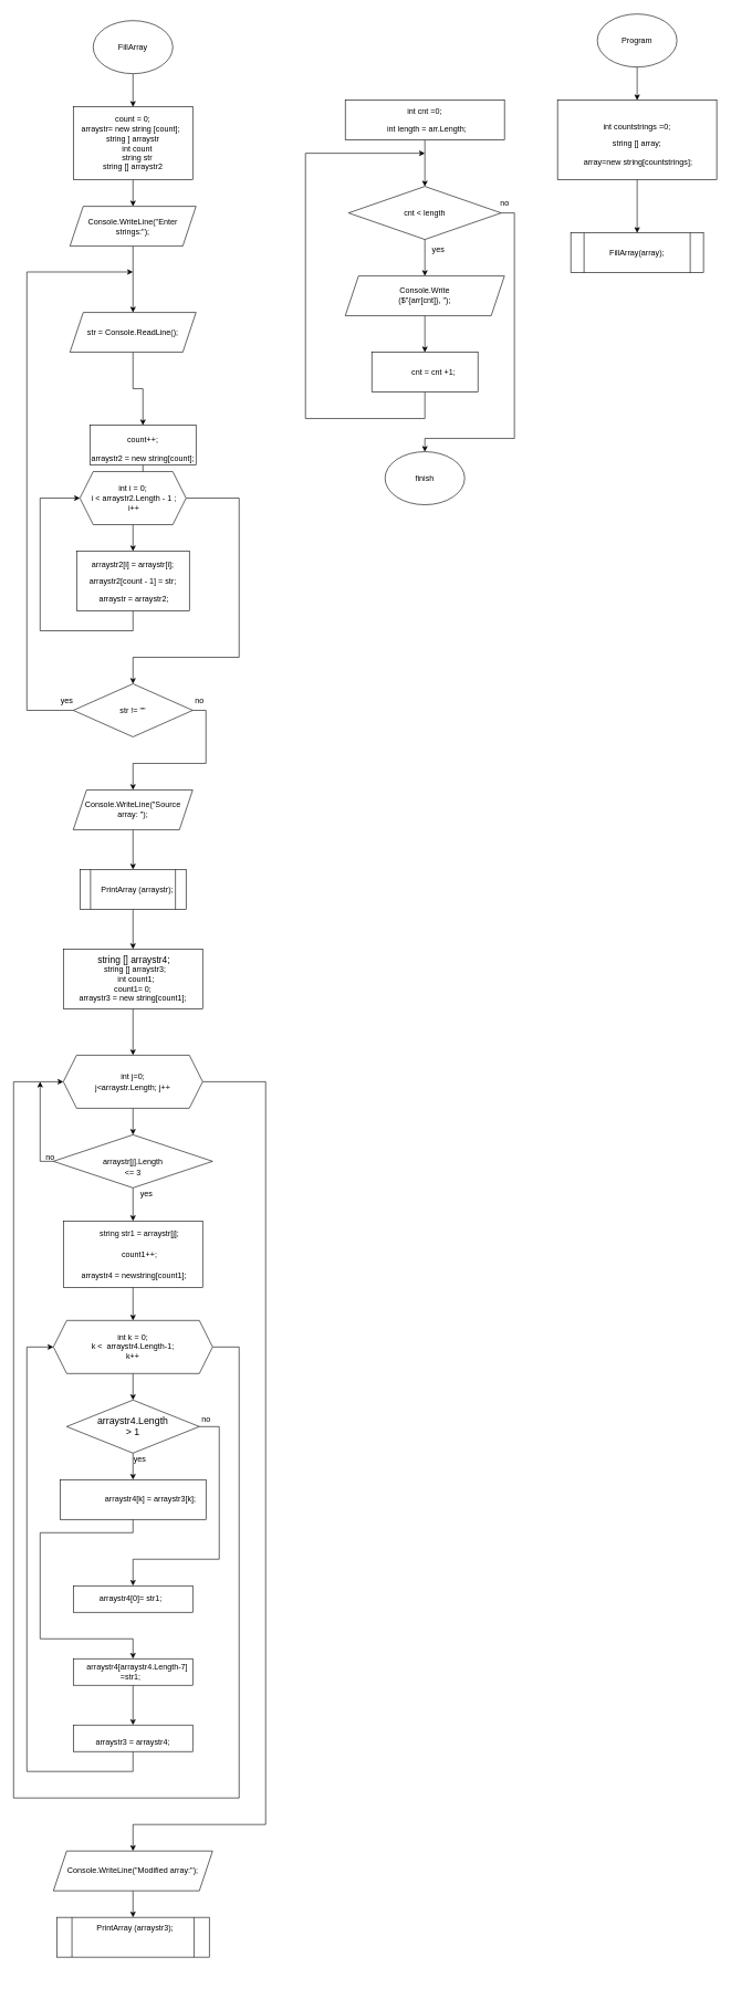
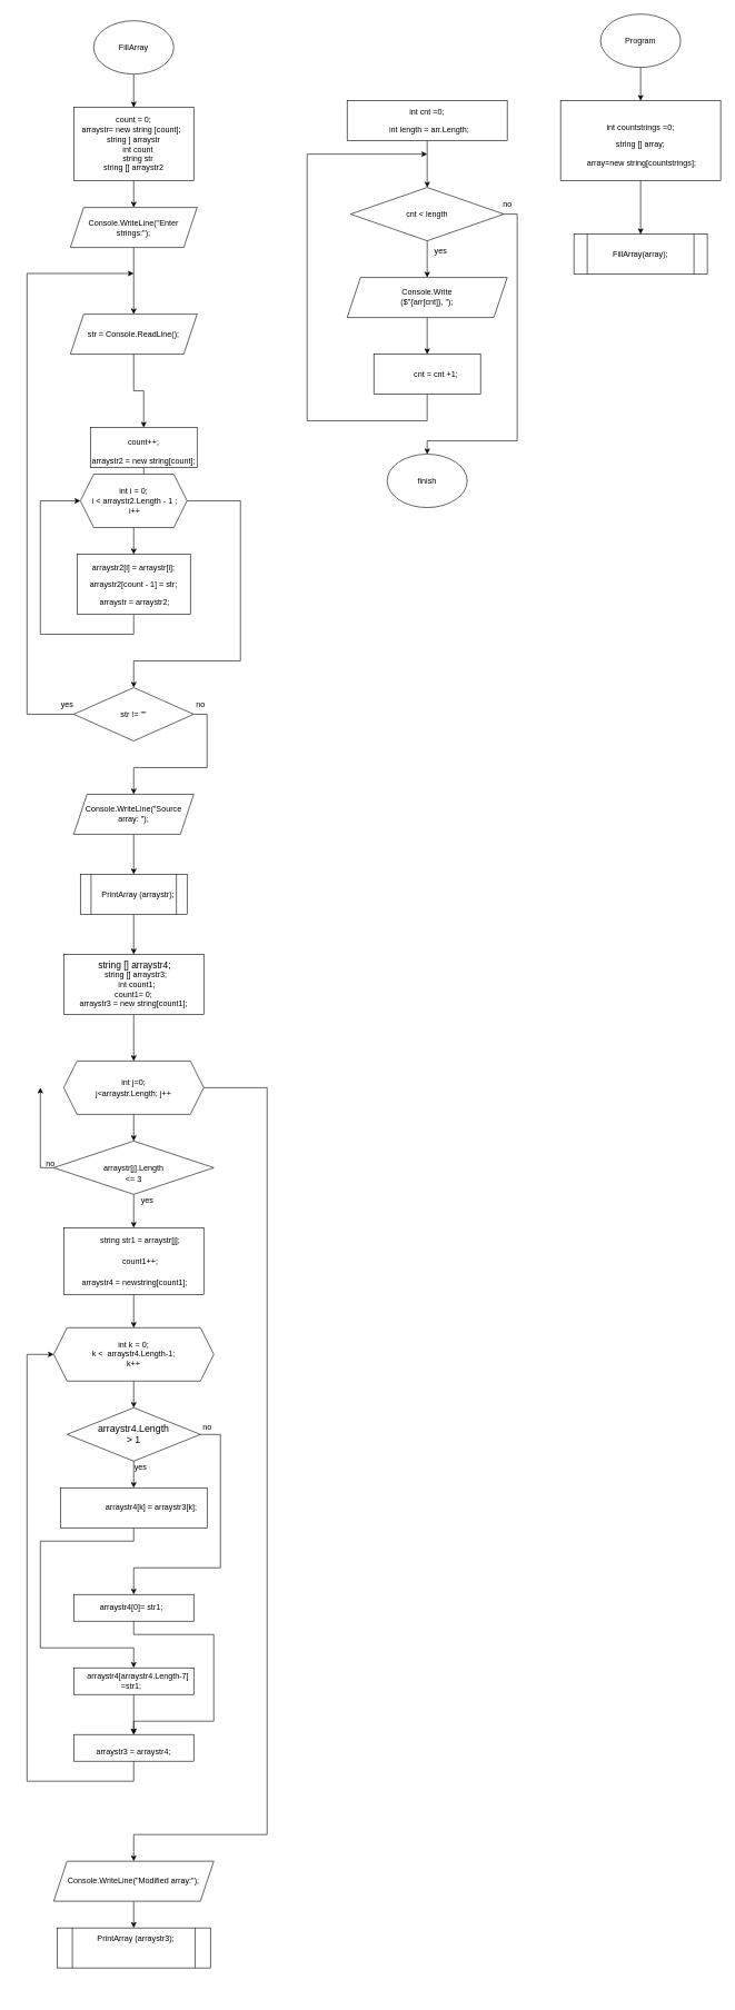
- <mxCell id="31" style="edgeStyle=orthogonalEdgeStyle;rounded=0;orthogonalLoop=1;jettySize=auto;html=1;exitX=1;exitY=0.5;exitDx=0;exitDy=0;entryX=0;entryY=0.5;entryDx=0;entryDy=0;" edge="1" parent="1" source="32" target="24"><mxGeometry relative="1" as="geometry"><Array as="points"><mxPoint x="360" y="2030" /><mxPoint x="360" y="2710" /><mxPoint x="20" y="2710" /><mxPoint x="20" y="1630" /></Array></mxGeometry></mxCell>
+ <mxCell id="38" style="edgeStyle=orthogonalEdgeStyle;rounded=0;orthogonalLoop=1;jettySize=auto;html=1;exitX=0.5;exitY=1;exitDx=0;exitDy=0;" edge="1" parent="1" source="39" target="41"><mxGeometry relative="1" as="geometry"><Array as="points"><mxPoint x="200" y="2450" /><mxPoint x="320" y="2450" /><mxPoint x="320" y="2580" /><mxPoint x="200" y="2580" /></Array></mxGeometry></mxCell>
